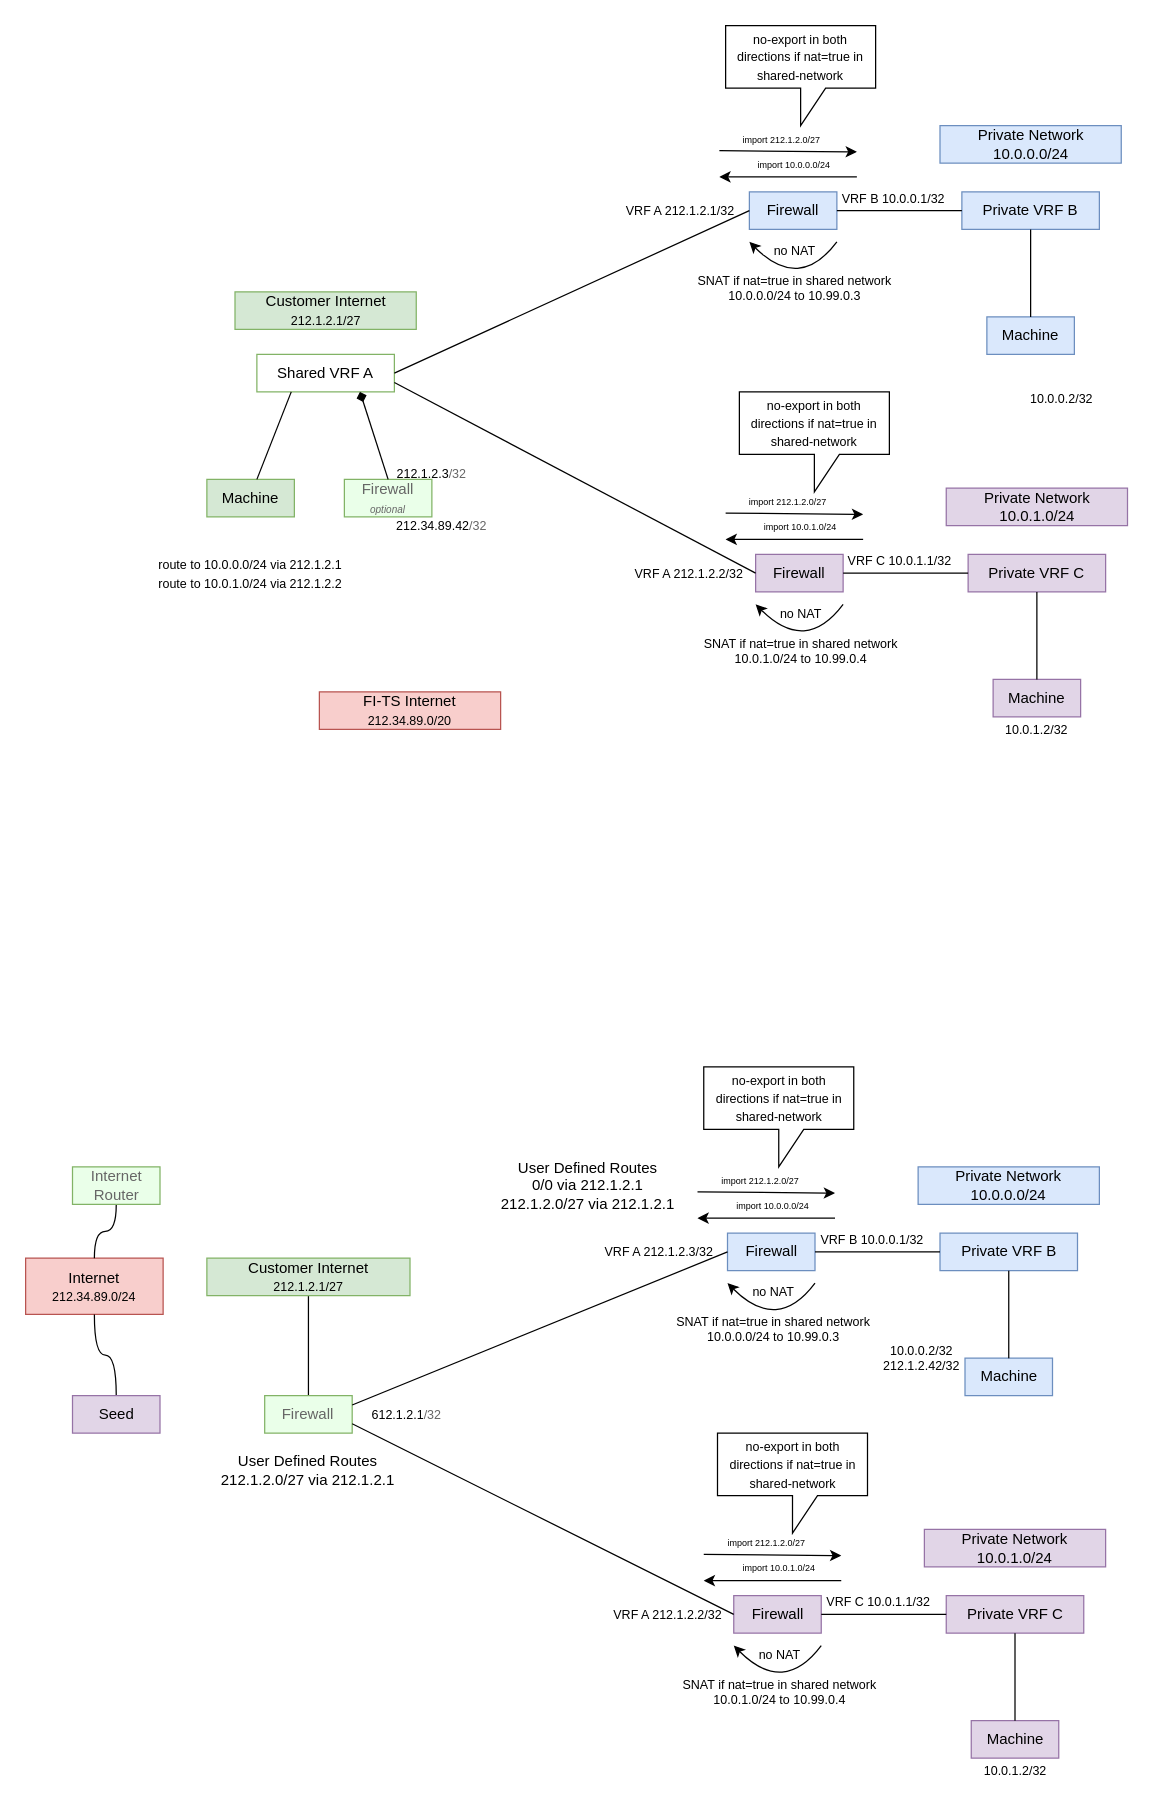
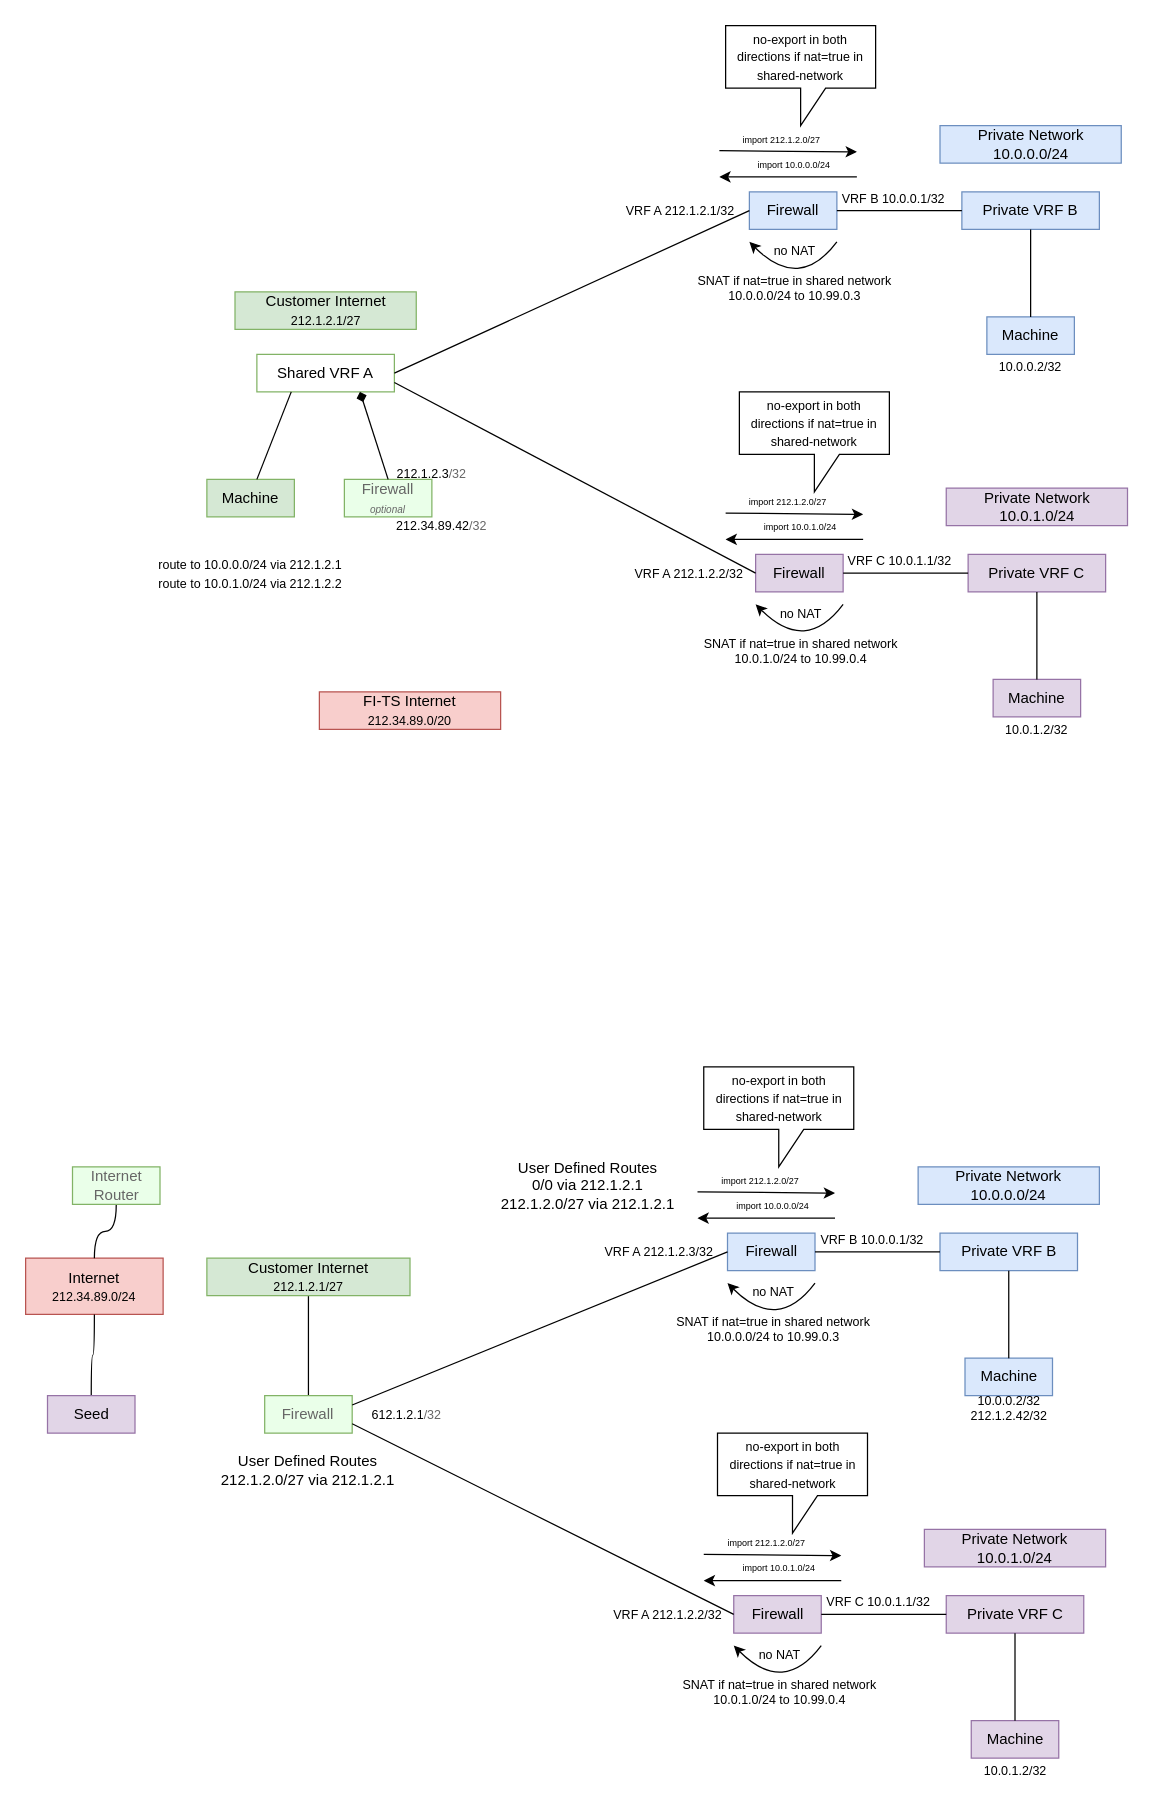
- <mxCell id="13" value="10.0.0.2/32" style="text;html=1;strokeColor=none;fillColor=none;align=center;verticalAlign=middle;whiteSpace=wrap;rounded=0;dashed=1;fontSize=10;" parent="1" vertex="1"><mxGeometry x="829" y="308" width="40" height="20" as="geometry" /></mxCell>
+ <mxCell id="13" value="10.0.0.2/32" style="text;html=1;strokeColor=none;fillColor=none;align=center;verticalAlign=middle;whiteSpace=wrap;rounded=0;dashed=1;fontSize=10;" parent="1" vertex="1"><mxGeometry x="804" y="283" width="40" height="20" as="geometry" /></mxCell>
- <mxCell id="54" value="10.0.0.2/32&lt;br&gt;212.1.2.42/32" style="text;html=1;strokeColor=none;fillColor=none;align=center;verticalAlign=middle;whiteSpace=wrap;rounded=0;dashed=1;fontSize=10;" parent="1" vertex="1"><mxGeometry x="716.5" y="1076" width="40" height="20" as="geometry" /></mxCell>
+ <mxCell id="54" value="10.0.0.2/32&lt;br&gt;212.1.2.42/32" style="text;html=1;strokeColor=none;fillColor=none;align=center;verticalAlign=middle;whiteSpace=wrap;rounded=0;dashed=1;fontSize=10;" parent="1" vertex="1"><mxGeometry x="786.5" y="1116" width="40" height="20" as="geometry" /></mxCell>
- <mxCell id="88" value="Seed" style="rounded=0;whiteSpace=wrap;html=1;fillColor=#e1d5e7;strokeColor=#9673a6;" parent="1" vertex="1"><mxGeometry x="57.5" y="1116" width="70" height="30" as="geometry" /></mxCell>
+ <mxCell id="88" value="Seed" style="rounded=0;whiteSpace=wrap;html=1;fillColor=#e1d5e7;strokeColor=#9673a6;" parent="1" vertex="1"><mxGeometry x="37.5" y="1116" width="70" height="30" as="geometry" /></mxCell>
